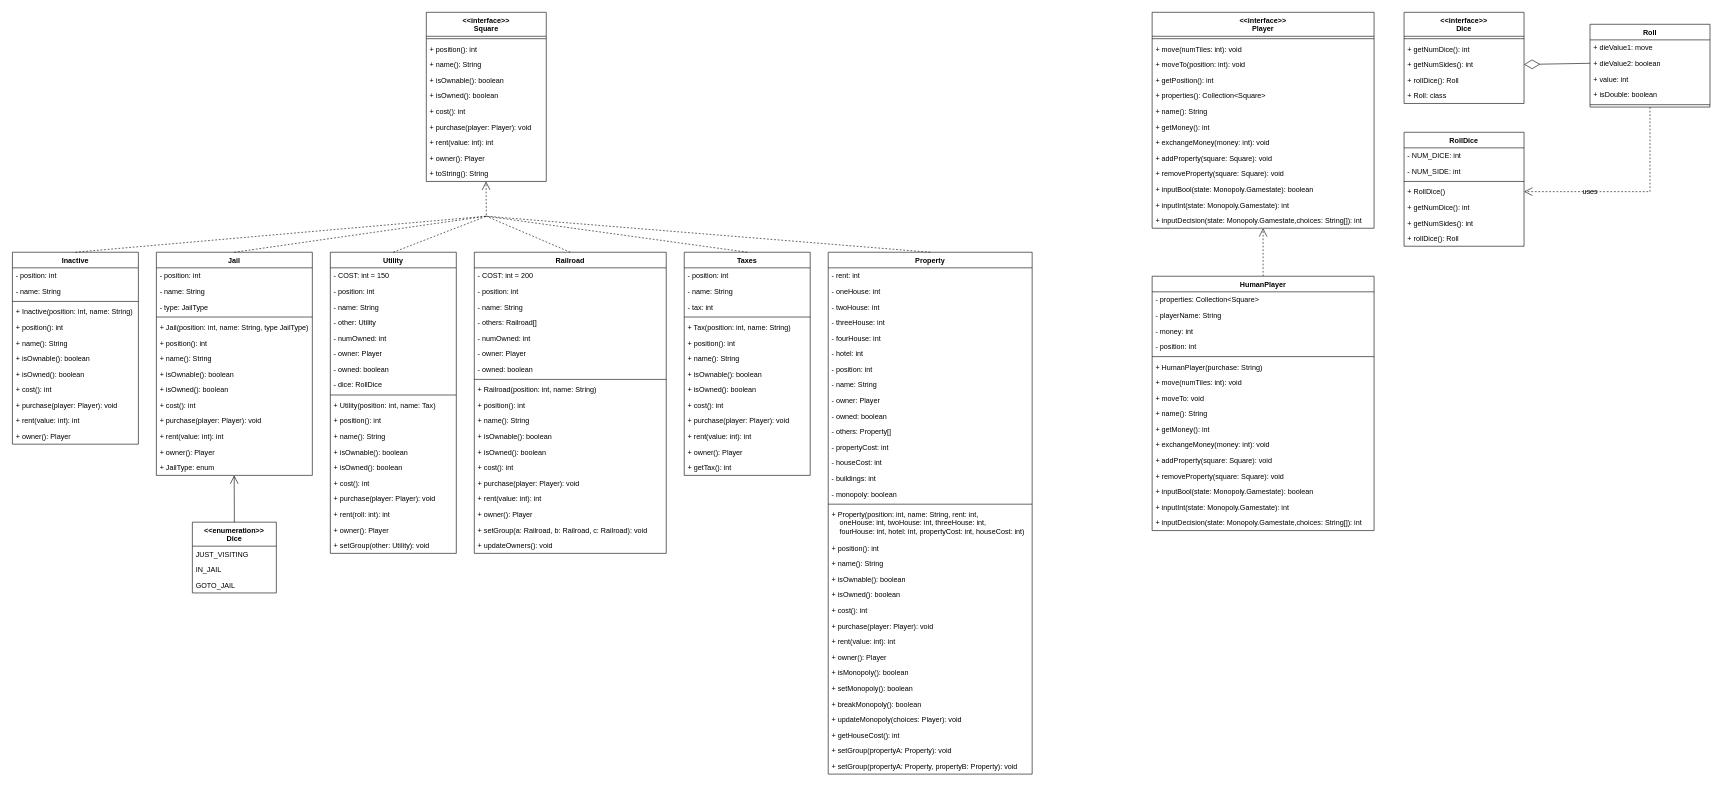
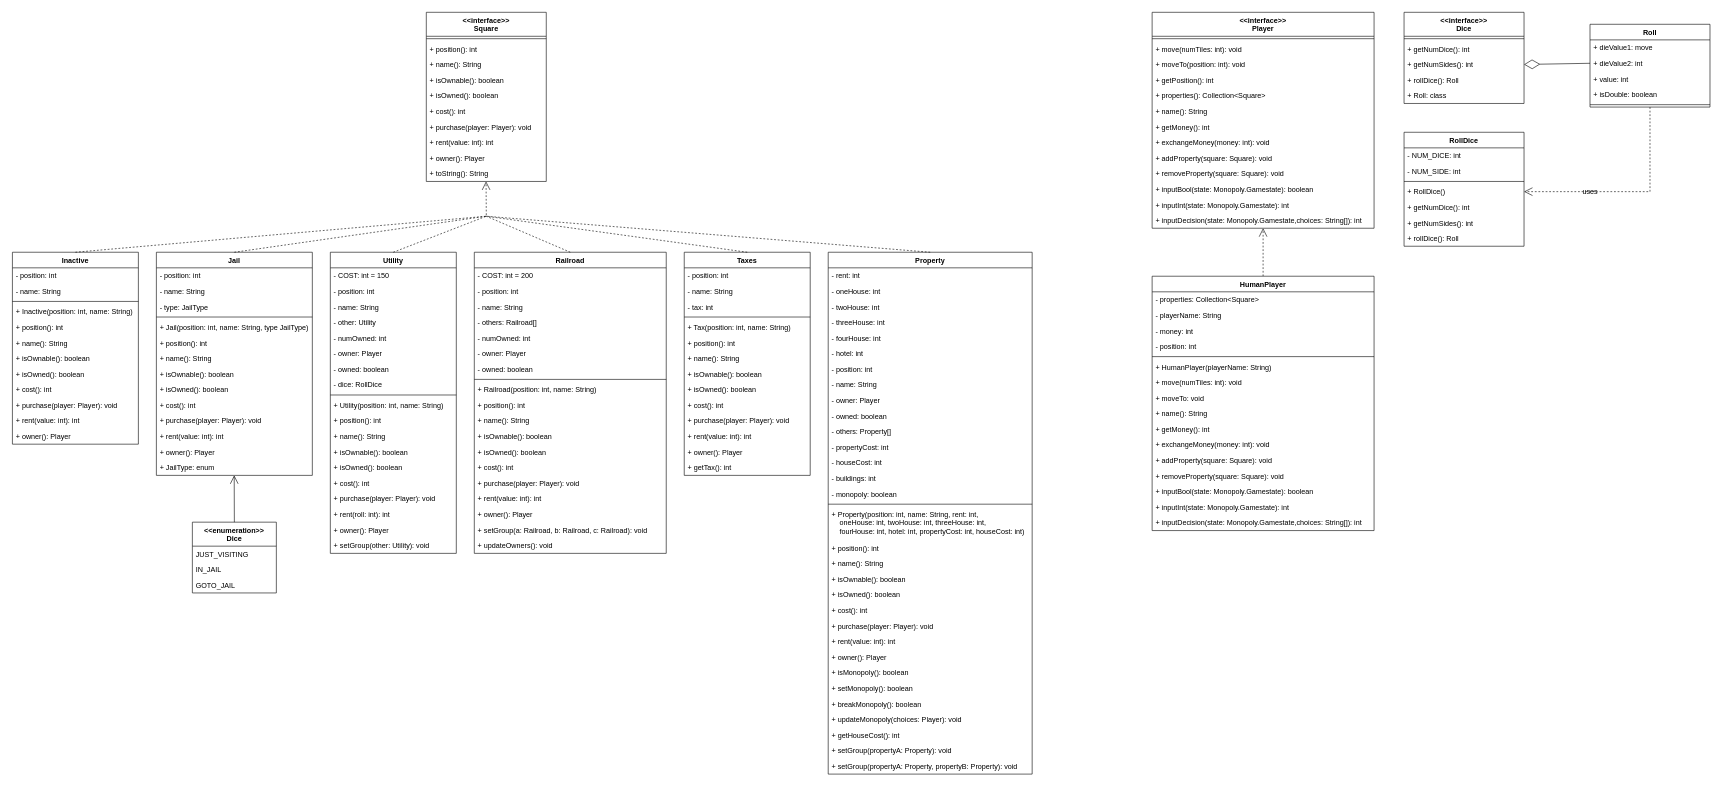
- <mxCell id="185" value="+ dieValue2: boolean" style="text;strokeColor=none;fillColor=none;align=left;verticalAlign=top;spacingLeft=4;spacingRight=4;overflow=hidden;rotatable=0;points=[[0,0.5],[1,0.5]];portConstraint=eastwest;" parent="183" vertex="1"><mxGeometry y="52" width="200" height="26" as="geometry" /></mxCell>
+ <mxCell id="185" value="+ dieValue2: int" style="text;strokeColor=none;fillColor=none;align=left;verticalAlign=top;spacingLeft=4;spacingRight=4;overflow=hidden;rotatable=0;points=[[0,0.5],[1,0.5]];portConstraint=eastwest;" parent="183" vertex="1"><mxGeometry y="52" width="200" height="26" as="geometry" /></mxCell>
- <mxCell id="49" value="+ HumanPlayer(purchase: String)" style="text;strokeColor=none;fillColor=none;align=left;verticalAlign=top;spacingLeft=4;spacingRight=4;overflow=hidden;rotatable=0;points=[[0,0.5],[1,0.5]];portConstraint=eastwest;" parent="43" vertex="1"><mxGeometry y="138" width="370" height="26" as="geometry" /></mxCell>
+ <mxCell id="49" value="+ HumanPlayer(playerName: String)" style="text;strokeColor=none;fillColor=none;align=left;verticalAlign=top;spacingLeft=4;spacingRight=4;overflow=hidden;rotatable=0;points=[[0,0.5],[1,0.5]];portConstraint=eastwest;" parent="43" vertex="1"><mxGeometry y="138" width="370" height="26" as="geometry" /></mxCell>
- <mxCell id="83" value="+ Utility(position: int, name: Tax)" style="text;strokeColor=none;fillColor=none;align=left;verticalAlign=top;spacingLeft=4;spacingRight=4;overflow=hidden;rotatable=0;points=[[0,0.5],[1,0.5]];portConstraint=eastwest;" parent="73" vertex="1"><mxGeometry y="242" width="210" height="26" as="geometry" /></mxCell>
+ <mxCell id="83" value="+ Utility(position: int, name: String)" style="text;strokeColor=none;fillColor=none;align=left;verticalAlign=top;spacingLeft=4;spacingRight=4;overflow=hidden;rotatable=0;points=[[0,0.5],[1,0.5]];portConstraint=eastwest;" parent="73" vertex="1"><mxGeometry y="242" width="210" height="26" as="geometry" /></mxCell>
